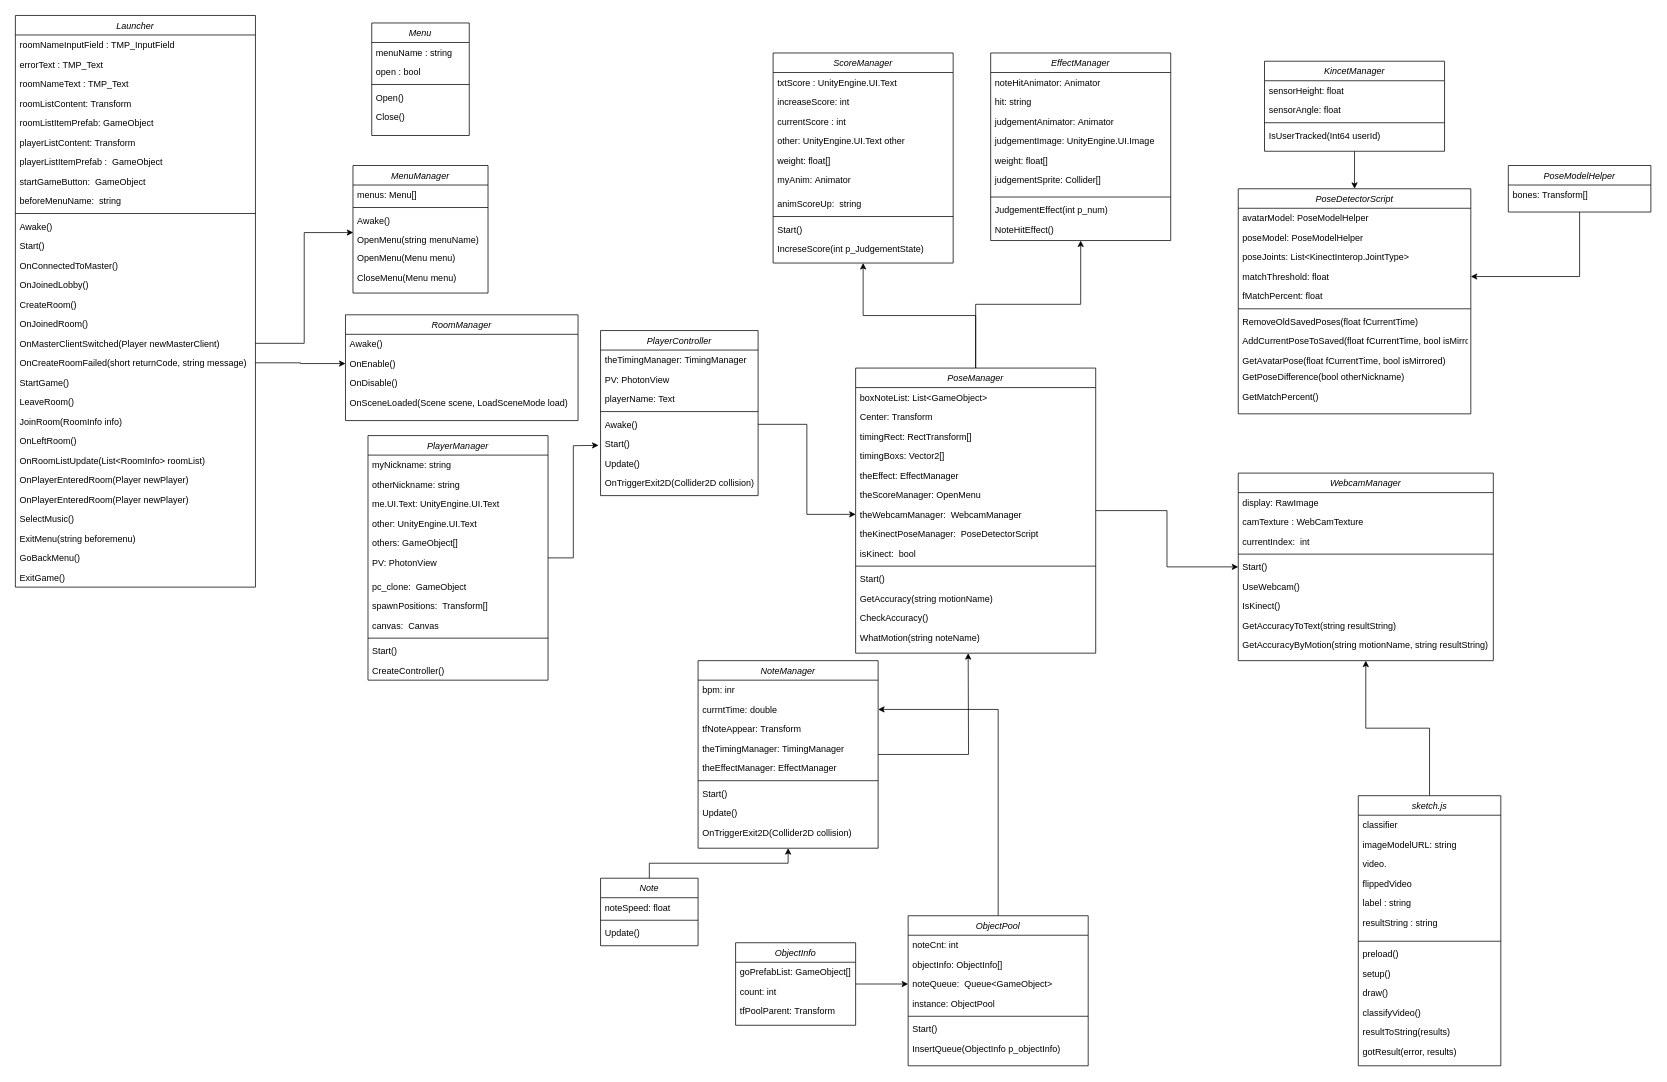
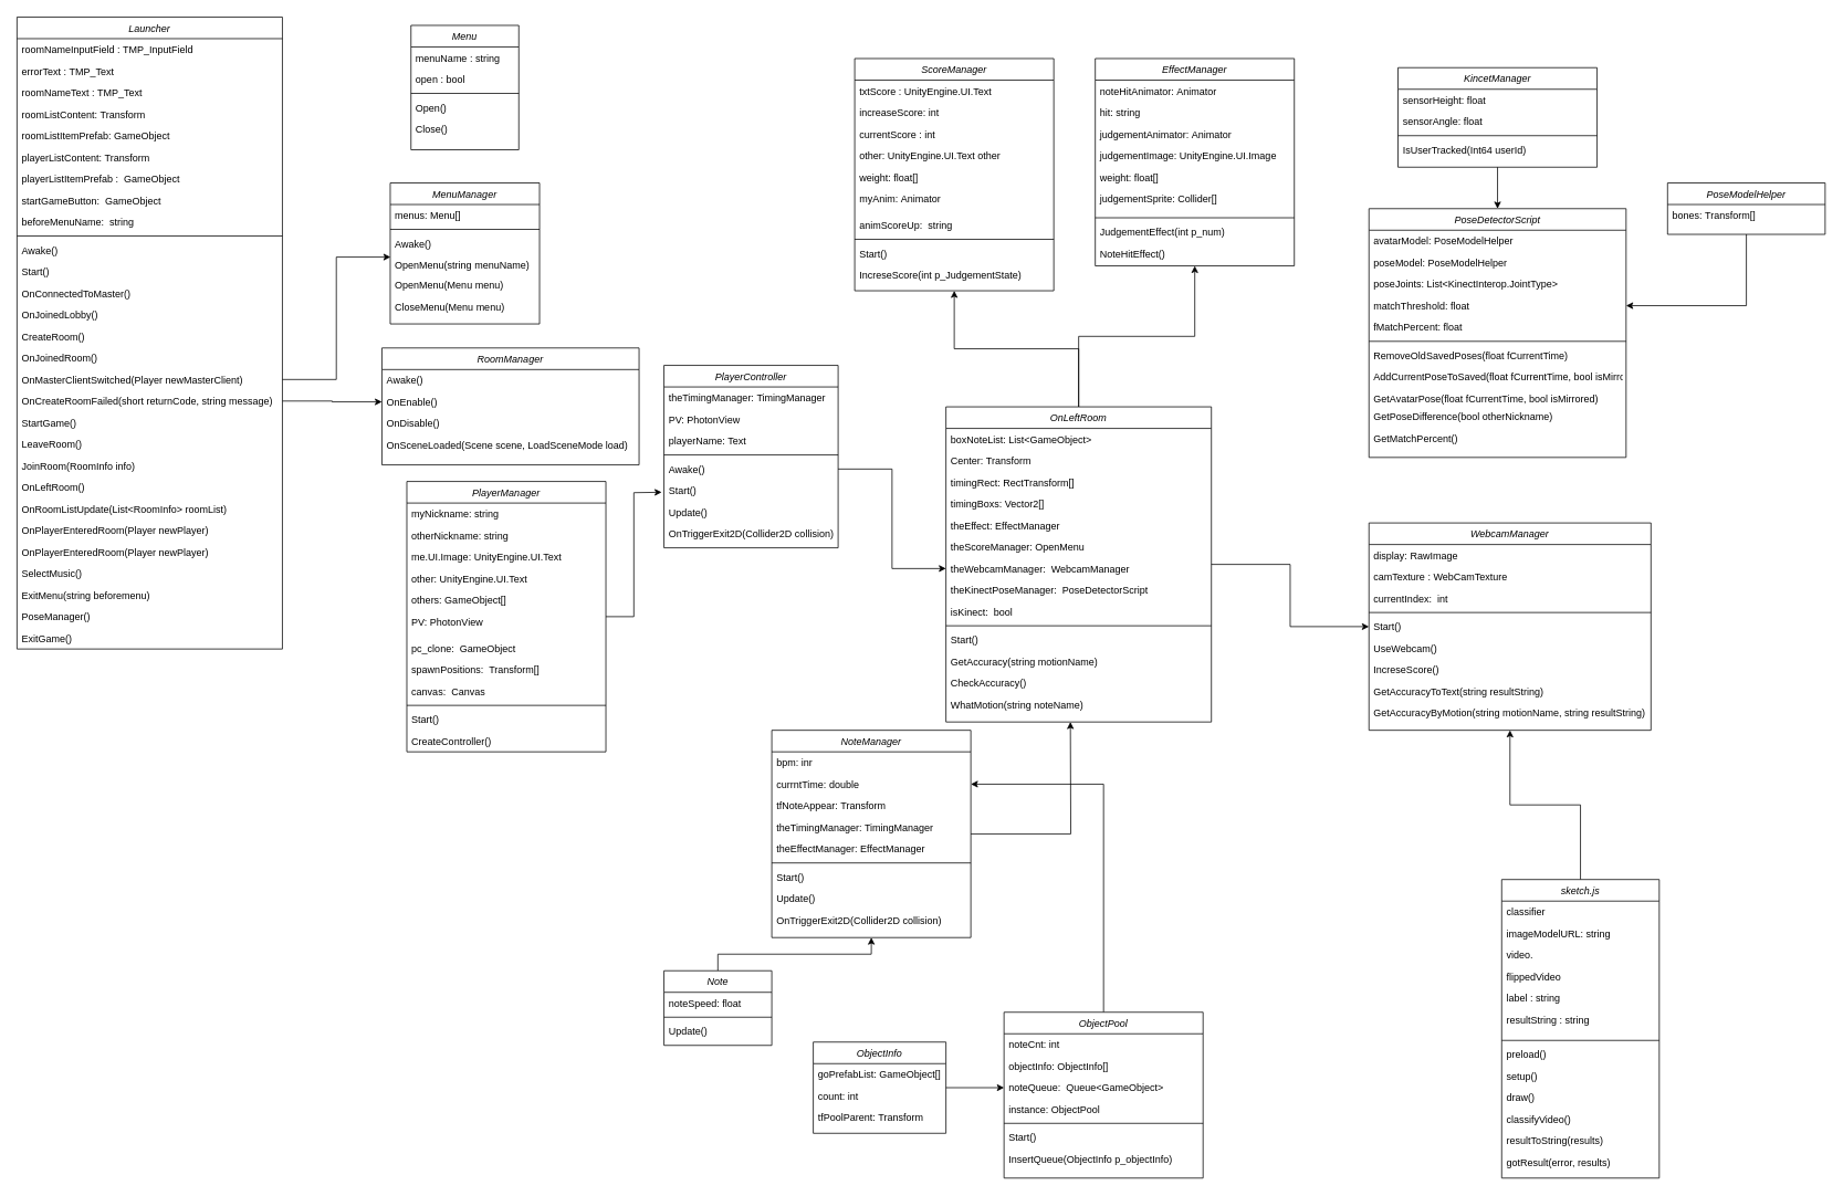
- <mxCell id="176" value="PoseManager" style="swimlane;fontStyle=2;align=center;verticalAlign=top;childLayout=stackLayout;horizontal=1;startSize=26;horizontalStack=0;resizeParent=1;resizeLast=0;collapsible=1;marginBottom=0;rounded=0;shadow=0;strokeWidth=1;" vertex="1" parent="1"><mxGeometry x="1140" y="490" width="320" height="380" as="geometry"><mxRectangle x="230" y="140" width="160" height="26" as="alternateBounds" /></mxGeometry></mxCell>
+ <mxCell id="176" value="OnLeftRoom" style="swimlane;fontStyle=2;align=center;verticalAlign=top;childLayout=stackLayout;horizontal=1;startSize=26;horizontalStack=0;resizeParent=1;resizeLast=0;collapsible=1;marginBottom=0;rounded=0;shadow=0;strokeWidth=1;" vertex="1" parent="1"><mxGeometry x="1140" y="490" width="320" height="380" as="geometry"><mxRectangle x="230" y="140" width="160" height="26" as="alternateBounds" /></mxGeometry></mxCell>
- <mxCell id="56" value="me.UI.Text: UnityEngine.UI.Text " style="text;align=left;verticalAlign=top;spacingLeft=4;spacingRight=4;overflow=hidden;rotatable=0;points=[[0,0.5],[1,0.5]];portConstraint=eastwest;rounded=0;shadow=0;html=0;" vertex="1" parent="53"><mxGeometry y="78" width="240" height="26" as="geometry" /></mxCell>
+ <mxCell id="56" value="me.UI.Image: UnityEngine.UI.Text " style="text;align=left;verticalAlign=top;spacingLeft=4;spacingRight=4;overflow=hidden;rotatable=0;points=[[0,0.5],[1,0.5]];portConstraint=eastwest;rounded=0;shadow=0;html=0;" vertex="1" parent="53"><mxGeometry y="78" width="240" height="26" as="geometry" /></mxCell>
- <mxCell id="30" value="GoBackMenu()" style="text;align=left;verticalAlign=top;spacingLeft=4;spacingRight=4;overflow=hidden;rotatable=0;points=[[0,0.5],[1,0.5]];portConstraint=eastwest;rounded=0;shadow=0;html=0;" vertex="1" parent="2"><mxGeometry y="710" width="320" height="26" as="geometry" /></mxCell>
+ <mxCell id="30" value="PoseManager()" style="text;align=left;verticalAlign=top;spacingLeft=4;spacingRight=4;overflow=hidden;rotatable=0;points=[[0,0.5],[1,0.5]];portConstraint=eastwest;rounded=0;shadow=0;html=0;" vertex="1" parent="2"><mxGeometry y="710" width="320" height="26" as="geometry" /></mxCell>
- <mxCell id="134" value="IsKinect()" style="text;align=left;verticalAlign=top;spacingLeft=4;spacingRight=4;overflow=hidden;rotatable=0;points=[[0,0.5],[1,0.5]];portConstraint=eastwest;rounded=0;shadow=0;html=0;" vertex="1" parent="127"><mxGeometry y="164" width="340" height="26" as="geometry" /></mxCell>
+ <mxCell id="134" value="IncreseScore()" style="text;align=left;verticalAlign=top;spacingLeft=4;spacingRight=4;overflow=hidden;rotatable=0;points=[[0,0.5],[1,0.5]];portConstraint=eastwest;rounded=0;shadow=0;html=0;" vertex="1" parent="127"><mxGeometry y="164" width="340" height="26" as="geometry" /></mxCell>
